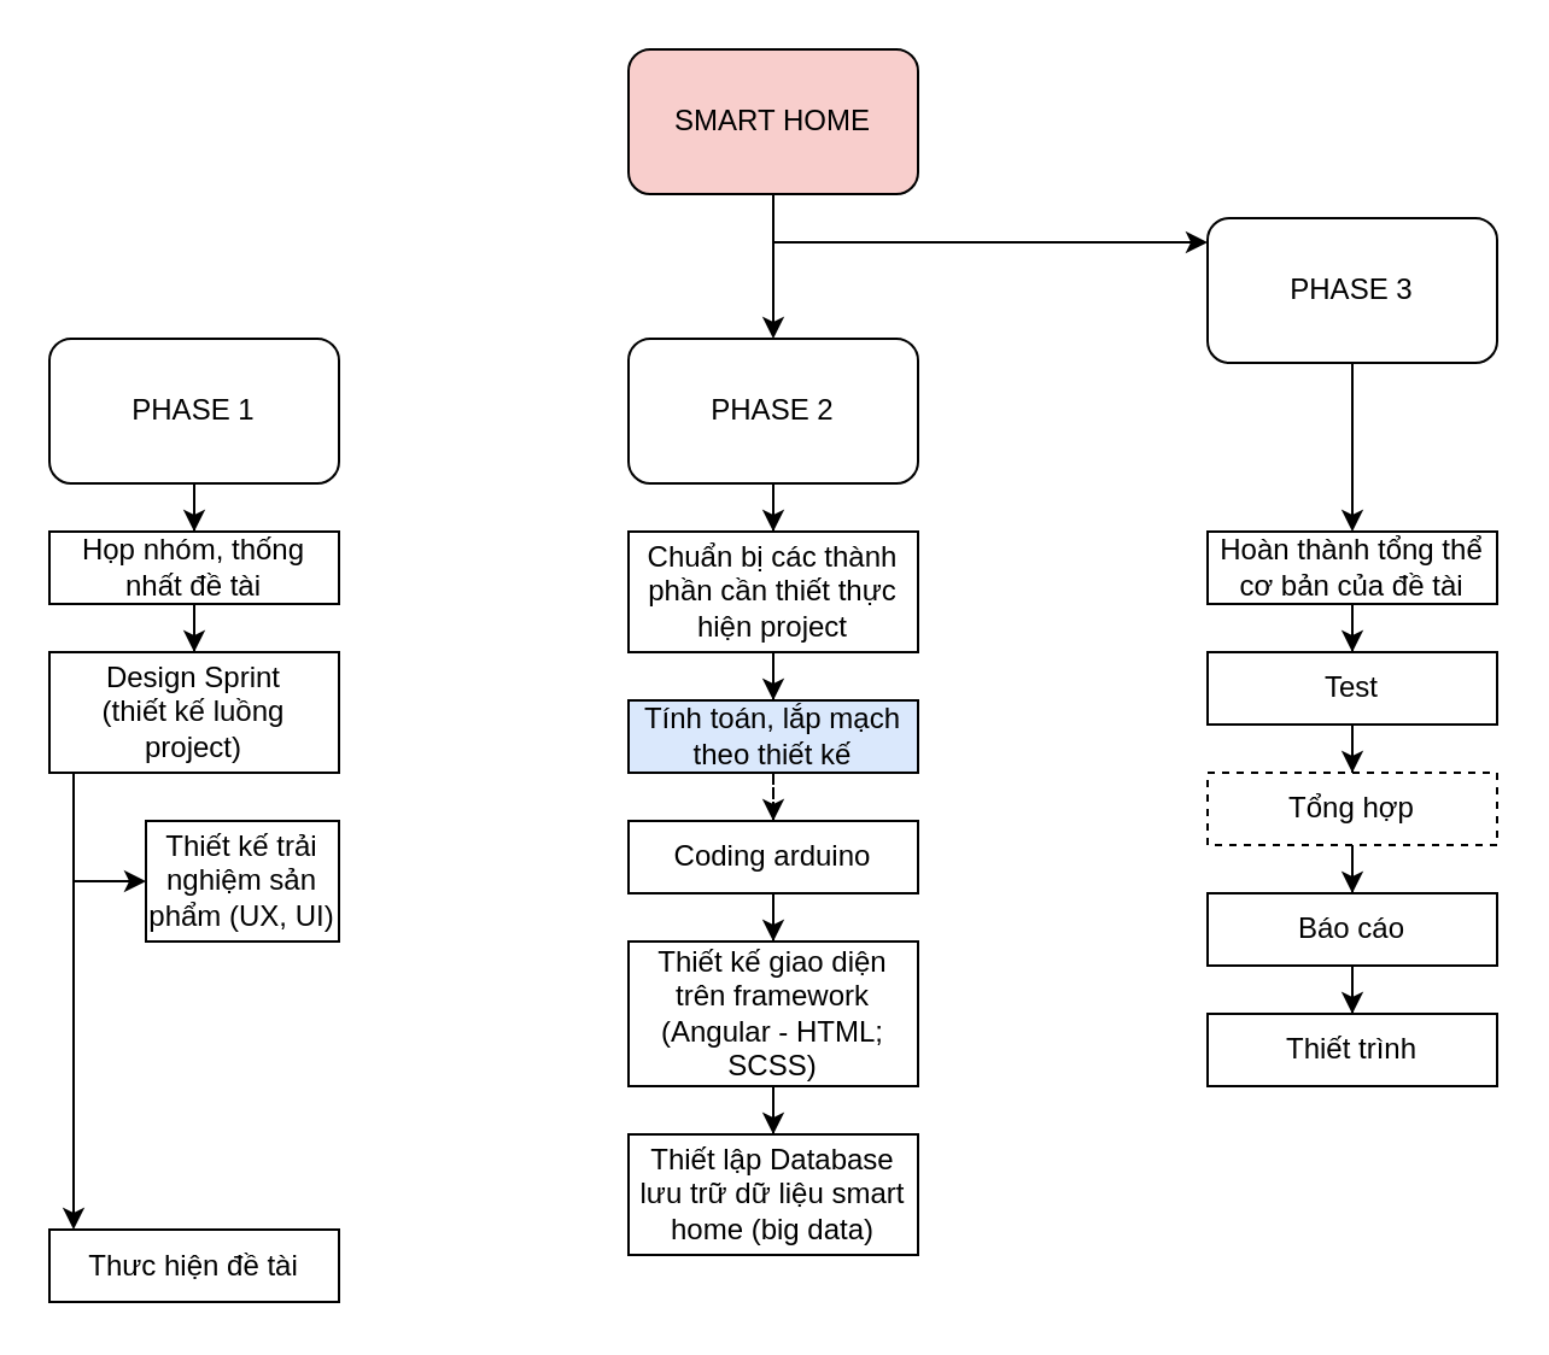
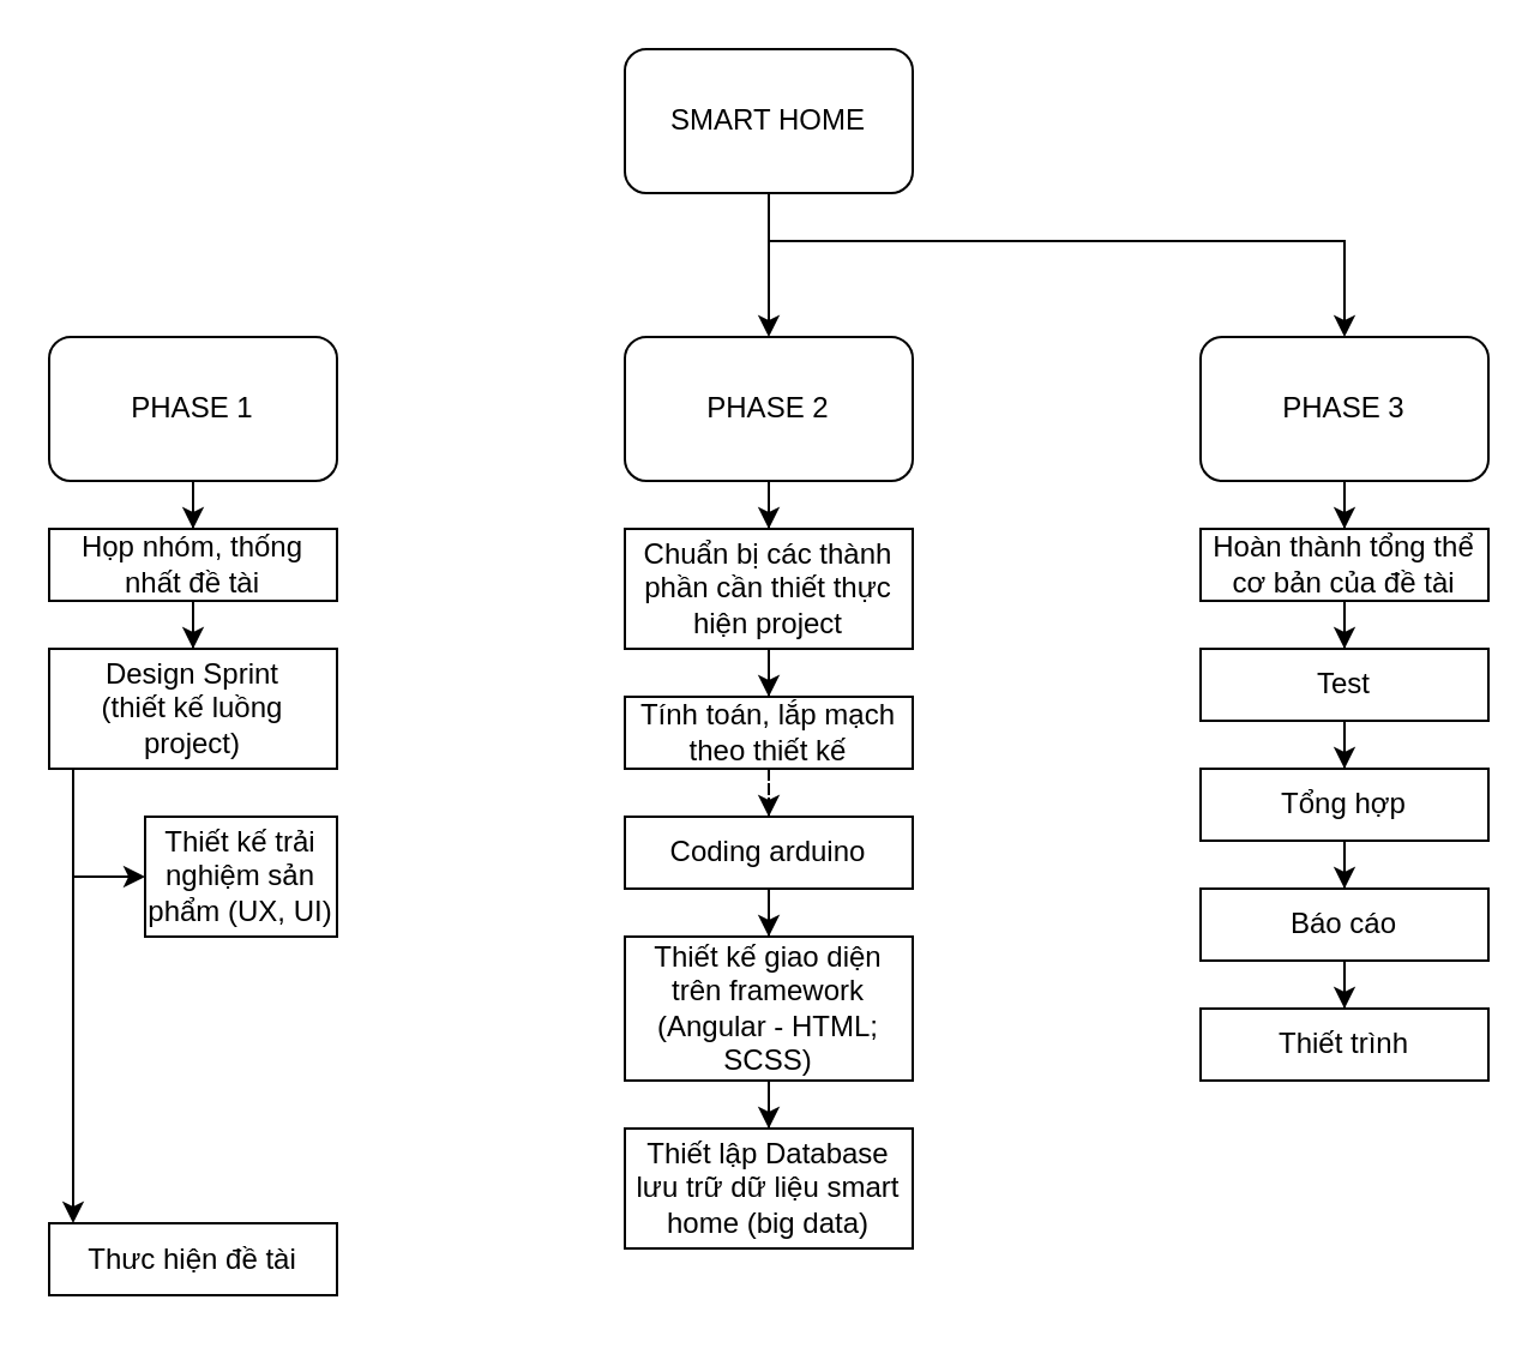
- <mxCell id="4" value="SMART HOME" style="rounded=1;whiteSpace=wrap;html=1;fillColor=#f8cecc;" vertex="1" parent="1"><mxGeometry x="260" y="20" width="120" height="60" as="geometry" /></mxCell>
+ <mxCell id="4" value="SMART HOME" style="rounded=1;whiteSpace=wrap;html=1;" vertex="1" parent="1"><mxGeometry x="260" y="20" width="120" height="60" as="geometry" /></mxCell>
- <mxCell id="10" value="PHASE 3" style="rounded=1;whiteSpace=wrap;html=1;" vertex="1" parent="1"><mxGeometry x="500" y="90" width="120" height="60" as="geometry" /></mxCell>
+ <mxCell id="10" value="PHASE 3" style="rounded=1;whiteSpace=wrap;html=1;" vertex="1" parent="1"><mxGeometry x="500" y="140" width="120" height="60" as="geometry" /></mxCell>
- <mxCell id="21" value="Tính toán, lắp mạch theo thiết kế" style="rounded=0;whiteSpace=wrap;html=1;fillColor=#dae8fc;" vertex="1" parent="1"><mxGeometry x="260" y="290" width="120" height="30" as="geometry" /></mxCell>
+ <mxCell id="21" value="Tính toán, lắp mạch theo thiết kế" style="rounded=0;whiteSpace=wrap;html=1;" vertex="1" parent="1"><mxGeometry x="260" y="290" width="120" height="30" as="geometry" /></mxCell>
- <mxCell id="32" value="Tổng hợp" style="rounded=0;whiteSpace=wrap;html=1;dashed=1;" vertex="1" parent="1"><mxGeometry x="500" y="320" width="120" height="30" as="geometry" /></mxCell>
+ <mxCell id="32" value="Tổng hợp" style="rounded=0;whiteSpace=wrap;html=1;" vertex="1" parent="1"><mxGeometry x="500" y="320" width="120" height="30" as="geometry" /></mxCell>
